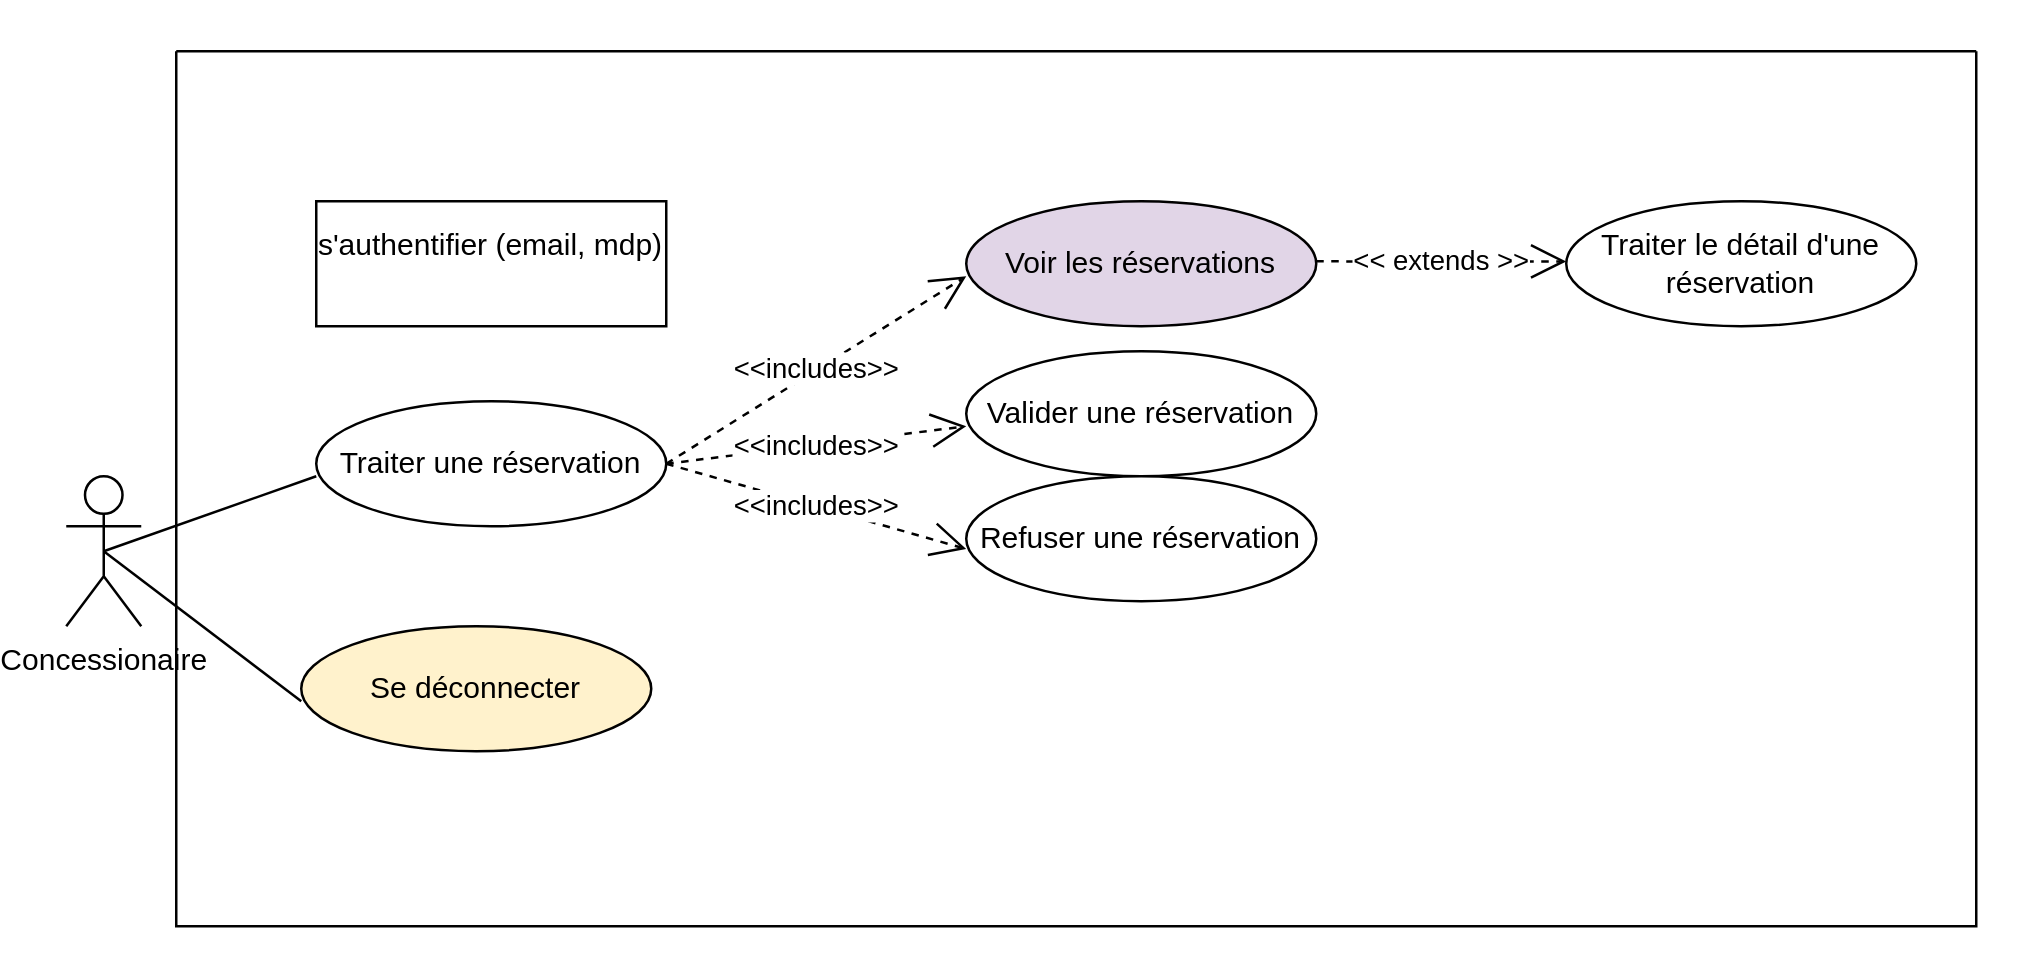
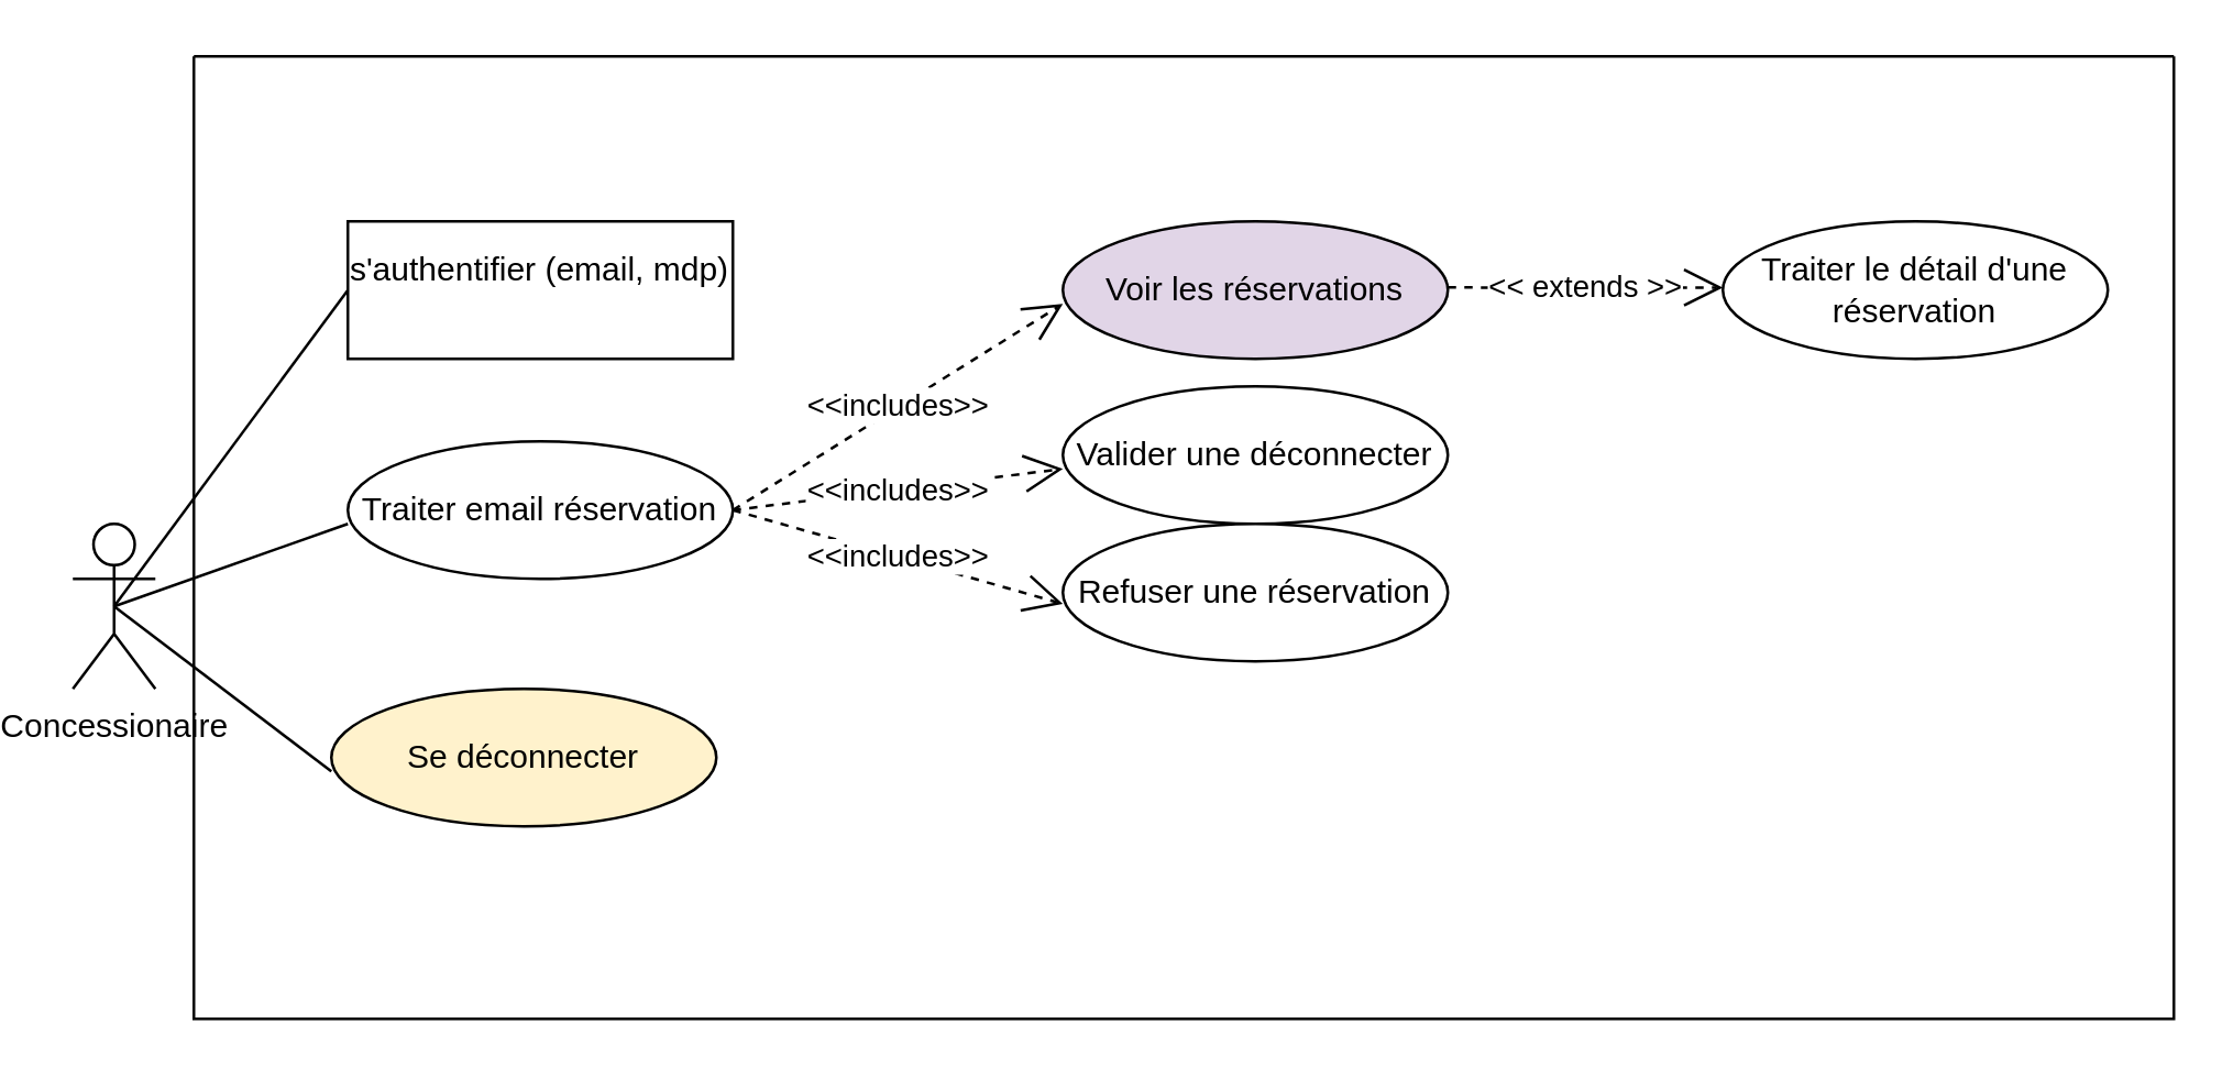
+ <mxCell id="13" value="" style="endArrow=none;html=1;rounded=0;exitX=0.5;exitY=0.5;exitDx=0;exitDy=0;exitPerimeter=0;entryX=0;entryY=0.5;entryDx=0;entryDy=0;" parent="1" source="8" target="2" edge="1"><mxGeometry width="50" height="50" relative="1" as="geometry"><mxPoint x="100" y="170" as="sourcePoint" /><mxPoint x="150" y="120" as="targetPoint" /></mxGeometry></mxCell>
- <mxCell id="5" value="Valider une réservation" style="ellipse;whiteSpace=wrap;html=1;" parent="1" vertex="1"><mxGeometry x="380" y="140" width="140" height="50" as="geometry" /></mxCell>
+ <mxCell id="5" value="Valider une déconnecter" style="ellipse;whiteSpace=wrap;html=1;" parent="1" vertex="1"><mxGeometry x="380" y="140" width="140" height="50" as="geometry" /></mxCell>
- <mxCell id="7" value="Traiter une réservation" style="ellipse;whiteSpace=wrap;html=1;" parent="1" vertex="1"><mxGeometry x="120" y="160" width="140" height="50" as="geometry" /></mxCell>
+ <mxCell id="7" value="Traiter email réservation" style="ellipse;whiteSpace=wrap;html=1;" parent="1" vertex="1"><mxGeometry x="120" y="160" width="140" height="50" as="geometry" /></mxCell>
